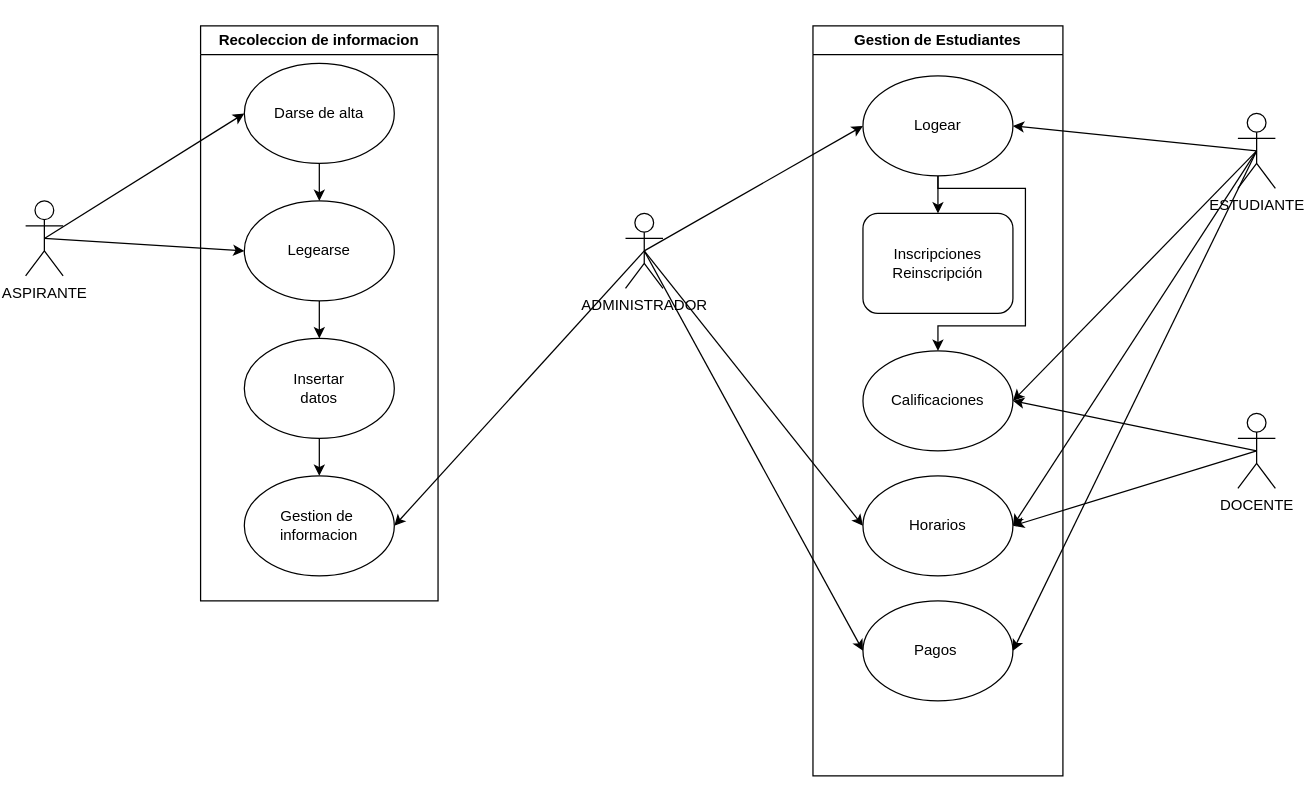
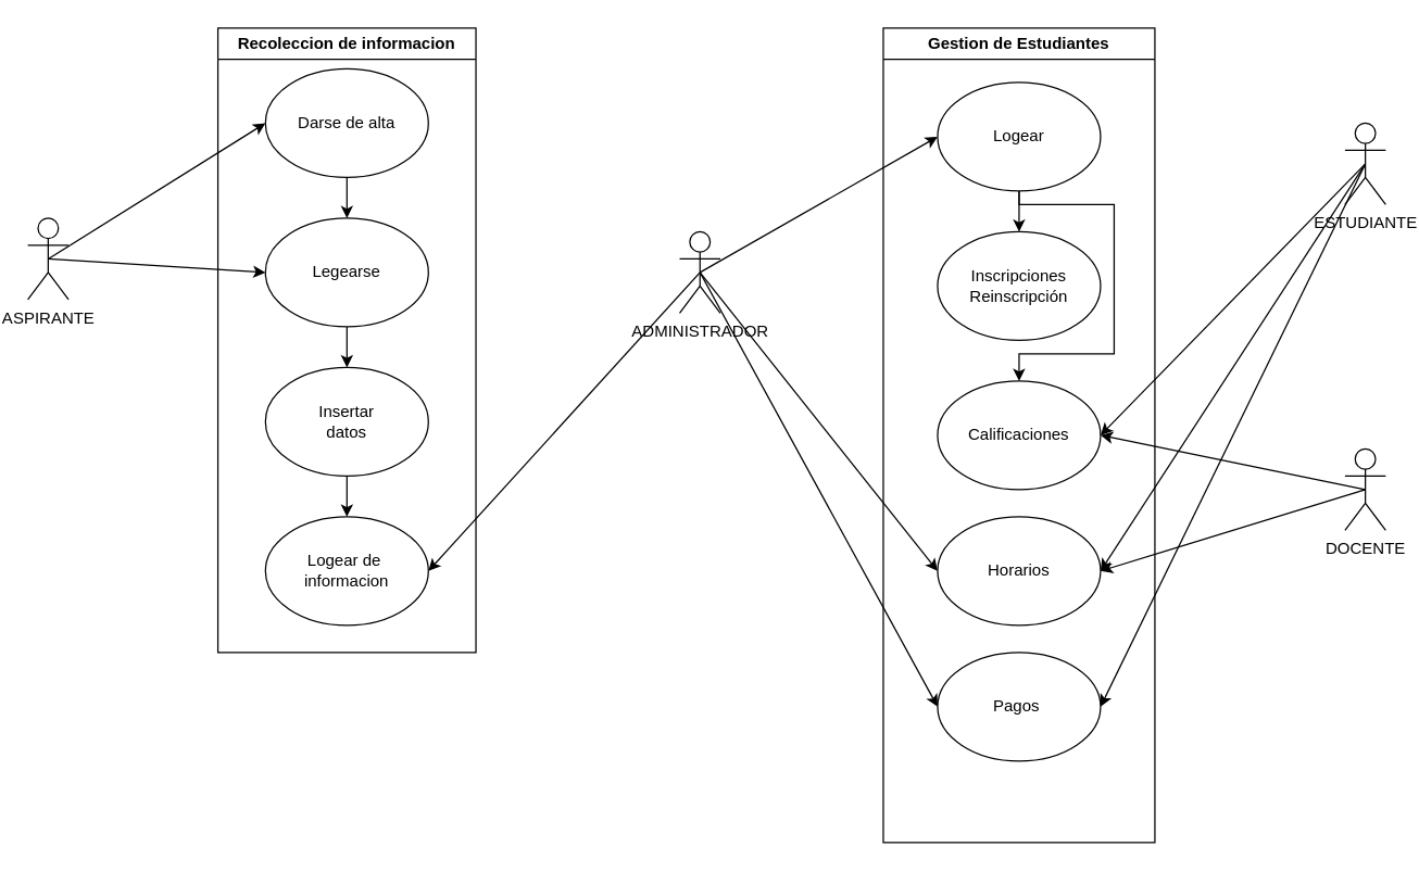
- <mxCell id="5" style="rounded=0;orthogonalLoop=1;jettySize=auto;html=1;exitX=0.5;exitY=0.5;exitDx=0;exitDy=0;exitPerimeter=0;entryX=1;entryY=0.5;entryDx=0;entryDy=0;" edge="1" parent="1" source="9" target="29"><mxGeometry relative="1" as="geometry" /></mxCell>
- <mxCell id="30" value="Inscripciones&lt;br&gt;Reinscripción" style="whiteSpace=wrap;html=1;rounded=1;" vertex="1" parent="26"><mxGeometry x="40" y="150" width="120" height="80" as="geometry" /></mxCell>
+ <mxCell id="30" value="Inscripciones&lt;br&gt;Reinscripción" style="ellipse;whiteSpace=wrap;html=1;" vertex="1" parent="26"><mxGeometry x="40" y="150" width="120" height="80" as="geometry" /></mxCell>
- <mxCell id="25" value="Gestion de&amp;nbsp;&lt;br&gt;informacion" style="ellipse;whiteSpace=wrap;html=1;" vertex="1" parent="18"><mxGeometry x="35" y="360" width="120" height="80" as="geometry" /></mxCell>
+ <mxCell id="25" value="Logear de&amp;nbsp;&lt;br&gt;informacion" style="ellipse;whiteSpace=wrap;html=1;" vertex="1" parent="18"><mxGeometry x="35" y="360" width="120" height="80" as="geometry" /></mxCell>
